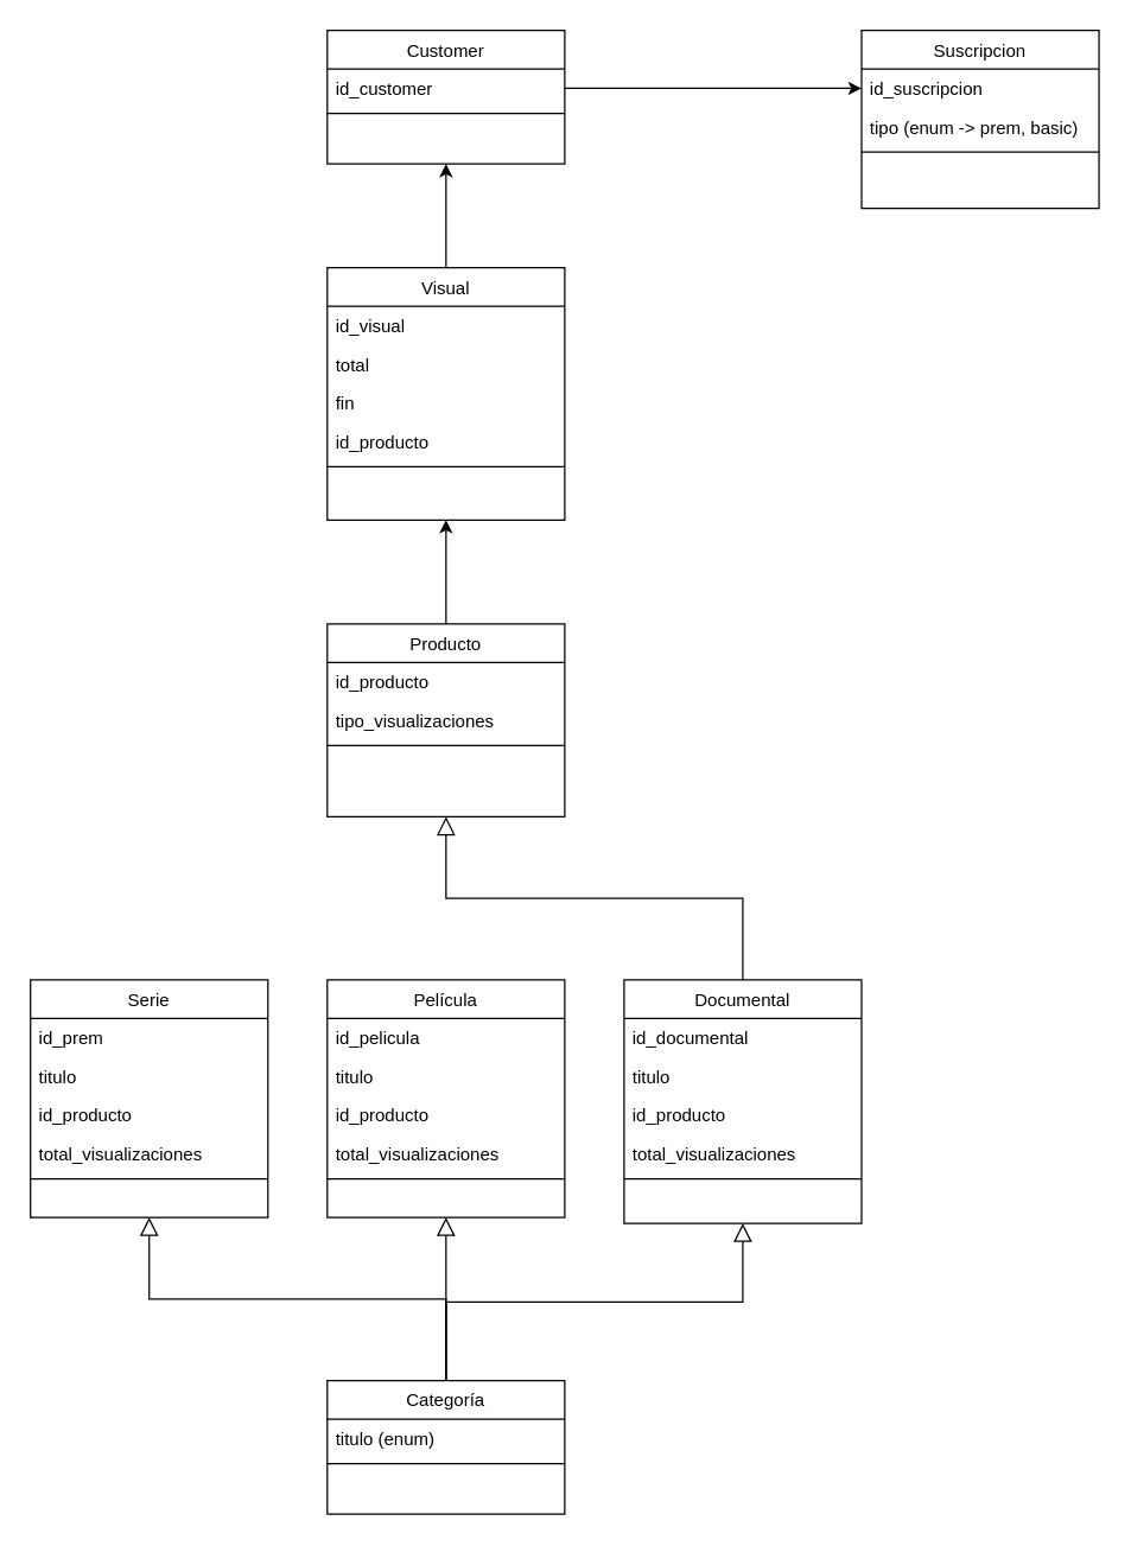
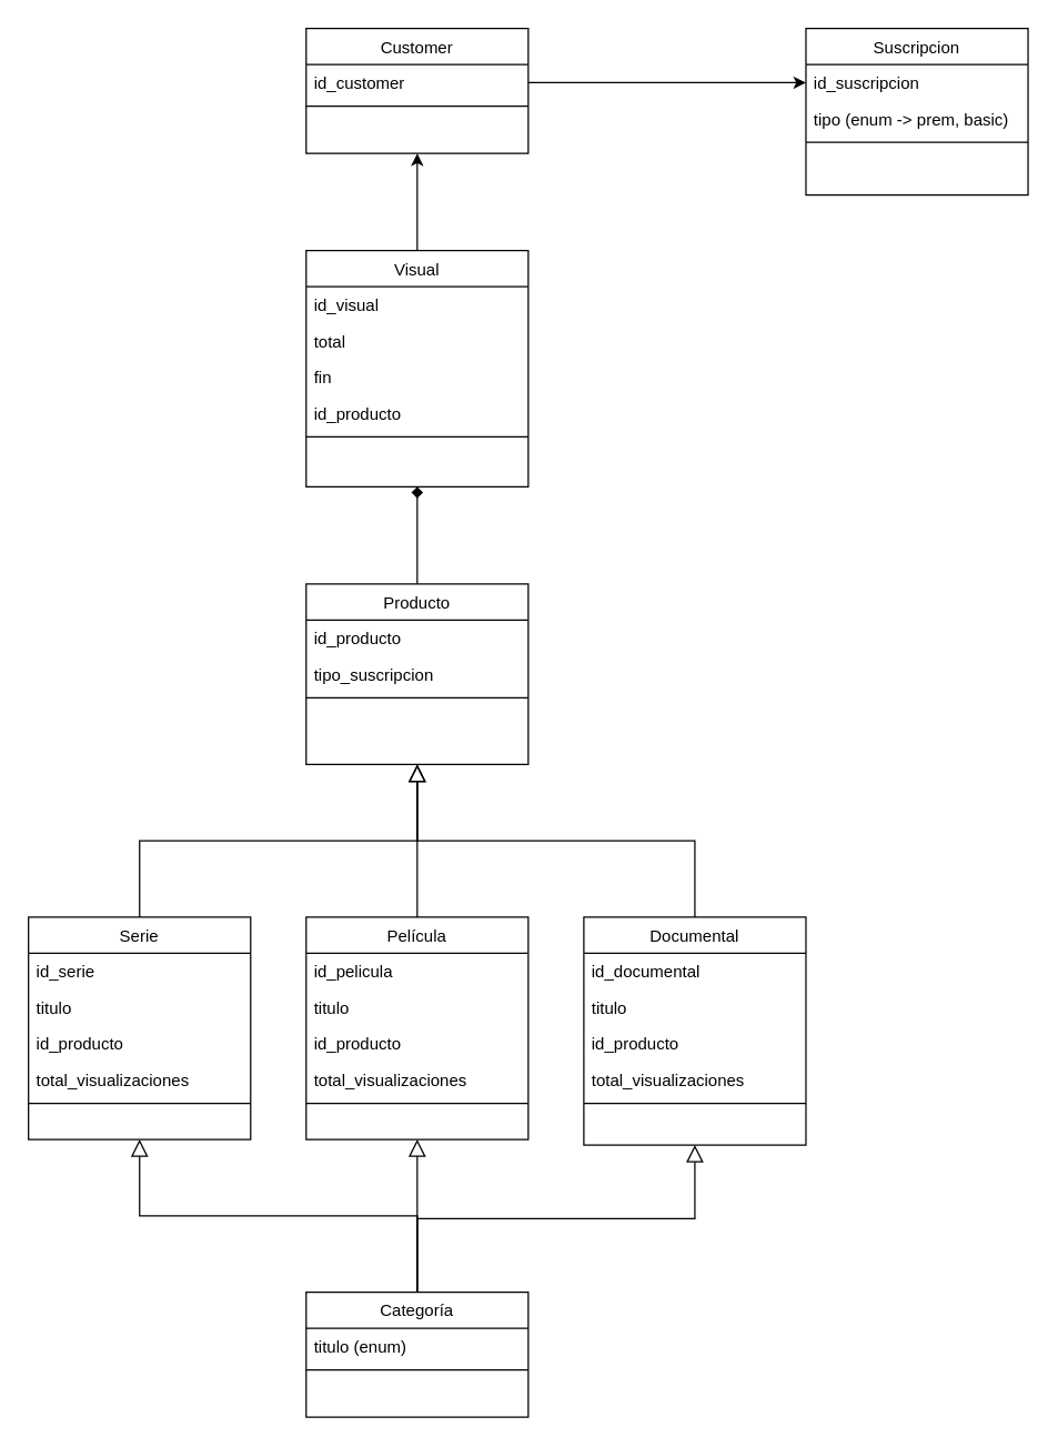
- <mxCell id="23" style="edgeStyle=orthogonalEdgeStyle;rounded=0;orthogonalLoop=1;jettySize=auto;html=1;exitX=0.5;exitY=0;exitDx=0;exitDy=0;entryX=0.5;entryY=1;entryDx=0;entryDy=0;" edge="1" parent="1" source="24" target="43"><mxGeometry relative="1" as="geometry" /></mxCell>
+ <mxCell id="23" style="edgeStyle=orthogonalEdgeStyle;rounded=0;orthogonalLoop=1;jettySize=auto;html=1;exitX=0.5;exitY=0;exitDx=0;exitDy=0;entryX=0.5;entryY=1;entryDx=0;entryDy=0;endArrow=diamond;" edge="1" parent="1" source="24" target="43"><mxGeometry relative="1" as="geometry" /></mxCell>
- <mxCell id="26" value="tipo_visualizaciones" style="text;align=left;verticalAlign=top;spacingLeft=4;spacingRight=4;overflow=hidden;rotatable=0;points=[[0,0.5],[1,0.5]];portConstraint=eastwest;" vertex="1" parent="24"><mxGeometry y="52" width="160" height="26" as="geometry" /></mxCell>
+ <mxCell id="26" value="tipo_suscripcion" style="text;align=left;verticalAlign=top;spacingLeft=4;spacingRight=4;overflow=hidden;rotatable=0;points=[[0,0.5],[1,0.5]];portConstraint=eastwest;" vertex="1" parent="24"><mxGeometry y="52" width="160" height="26" as="geometry" /></mxCell>
+ <mxCell id="2" value="" style="endArrow=block;endSize=10;endFill=0;shadow=0;strokeWidth=1;rounded=0;edgeStyle=elbowEdgeStyle;elbow=vertical;" parent="1" source="4" target="24" edge="1"><mxGeometry width="160" relative="1" as="geometry"><mxPoint x="180" y="503" as="sourcePoint" /><mxPoint x="180" y="503" as="targetPoint" /></mxGeometry></mxCell>
+ <mxCell id="3" value="" style="endArrow=block;endSize=10;endFill=0;shadow=0;strokeWidth=1;rounded=0;edgeStyle=elbowEdgeStyle;elbow=vertical;" parent="1" source="10" target="24" edge="1"><mxGeometry width="160" relative="1" as="geometry"><mxPoint x="190" y="673" as="sourcePoint" /><mxPoint x="290" y="571" as="targetPoint" /></mxGeometry></mxCell>
- <mxCell id="5" value="id_prem" style="text;align=left;verticalAlign=top;spacingLeft=4;spacingRight=4;overflow=hidden;rotatable=0;points=[[0,0.5],[1,0.5]];portConstraint=eastwest;" parent="4" vertex="1"><mxGeometry y="26" width="160" height="26" as="geometry" /></mxCell>
+ <mxCell id="5" value="id_serie" style="text;align=left;verticalAlign=top;spacingLeft=4;spacingRight=4;overflow=hidden;rotatable=0;points=[[0,0.5],[1,0.5]];portConstraint=eastwest;" parent="4" vertex="1"><mxGeometry y="26" width="160" height="26" as="geometry" /></mxCell>
